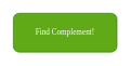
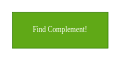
- <mxCell id="2" value="&lt;font face=&quot;Lucida Console&quot;&gt;Find Complement!&lt;/font&gt;" style="rounded=1;whiteSpace=wrap;html=1;glass=0;fillColor=#60a917;fontColor=#ffffff;strokeColor=#2D7600;aspect=fixed;" vertex="1" parent="1"><mxGeometry x="20" y="20" width="160" height="60" as="geometry" /></mxCell>
+ <mxCell id="2" value="&lt;font face=&quot;Lucida Console&quot;&gt;Find Complement!&lt;/font&gt;" style="whiteSpace=wrap;html=1;glass=0;fillColor=#60a917;fontColor=#ffffff;strokeColor=#2D7600;aspect=fixed;rounded=0;" vertex="1" parent="1"><mxGeometry x="20" y="20" width="160" height="60" as="geometry" /></mxCell>
